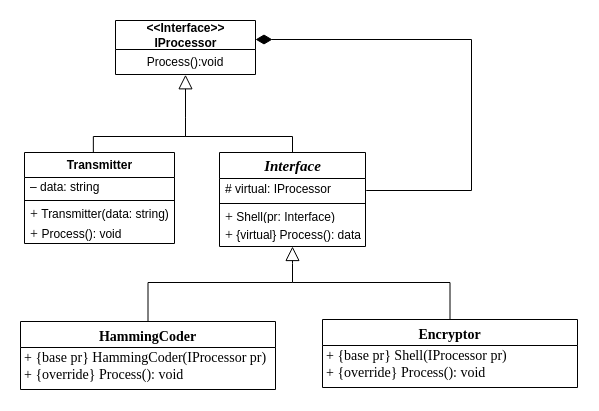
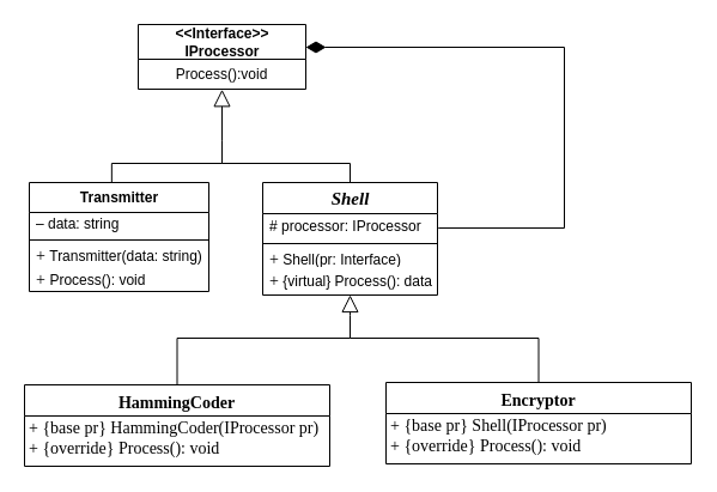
- <mxCell id="4" value="&lt;i style=&quot;font-size: 15px;&quot;&gt;Interface&lt;br style=&quot;font-size: 15px;&quot;&gt;&lt;/i&gt;" style="swimlane;fontStyle=1;align=center;verticalAlign=middle;childLayout=stackLayout;horizontal=1;startSize=26;horizontalStack=0;resizeParent=1;resizeParentMax=0;resizeLast=0;collapsible=1;marginBottom=0;html=1;fontFamily=Times New Roman;fontSize=15;" vertex="1" parent="1"><mxGeometry x="219" y="152" width="146" height="94" as="geometry" /></mxCell>
+ <mxCell id="4" value="&lt;i style=&quot;font-size: 15px;&quot;&gt;Shell&lt;br style=&quot;font-size: 15px;&quot;&gt;&lt;/i&gt;" style="swimlane;fontStyle=1;align=center;verticalAlign=middle;childLayout=stackLayout;horizontal=1;startSize=26;horizontalStack=0;resizeParent=1;resizeParentMax=0;resizeLast=0;collapsible=1;marginBottom=0;html=1;fontFamily=Times New Roman;fontSize=15;" vertex="1" parent="1"><mxGeometry x="219" y="152" width="146" height="94" as="geometry" /></mxCell>
- <mxCell id="5" value="# virtual: IProcessor" style="text;html=1;strokeColor=none;fillColor=none;align=left;verticalAlign=middle;spacingLeft=4;spacingRight=4;overflow=hidden;rotatable=0;points=[[0,0.5],[1,0.5]];portConstraint=eastwest;" vertex="1" parent="4"><mxGeometry y="26" width="146" height="22" as="geometry" /></mxCell>
+ <mxCell id="5" value="# processor: IProcessor" style="text;html=1;strokeColor=none;fillColor=none;align=left;verticalAlign=middle;spacingLeft=4;spacingRight=4;overflow=hidden;rotatable=0;points=[[0,0.5],[1,0.5]];portConstraint=eastwest;" vertex="1" parent="4"><mxGeometry y="26" width="146" height="22" as="geometry" /></mxCell>
